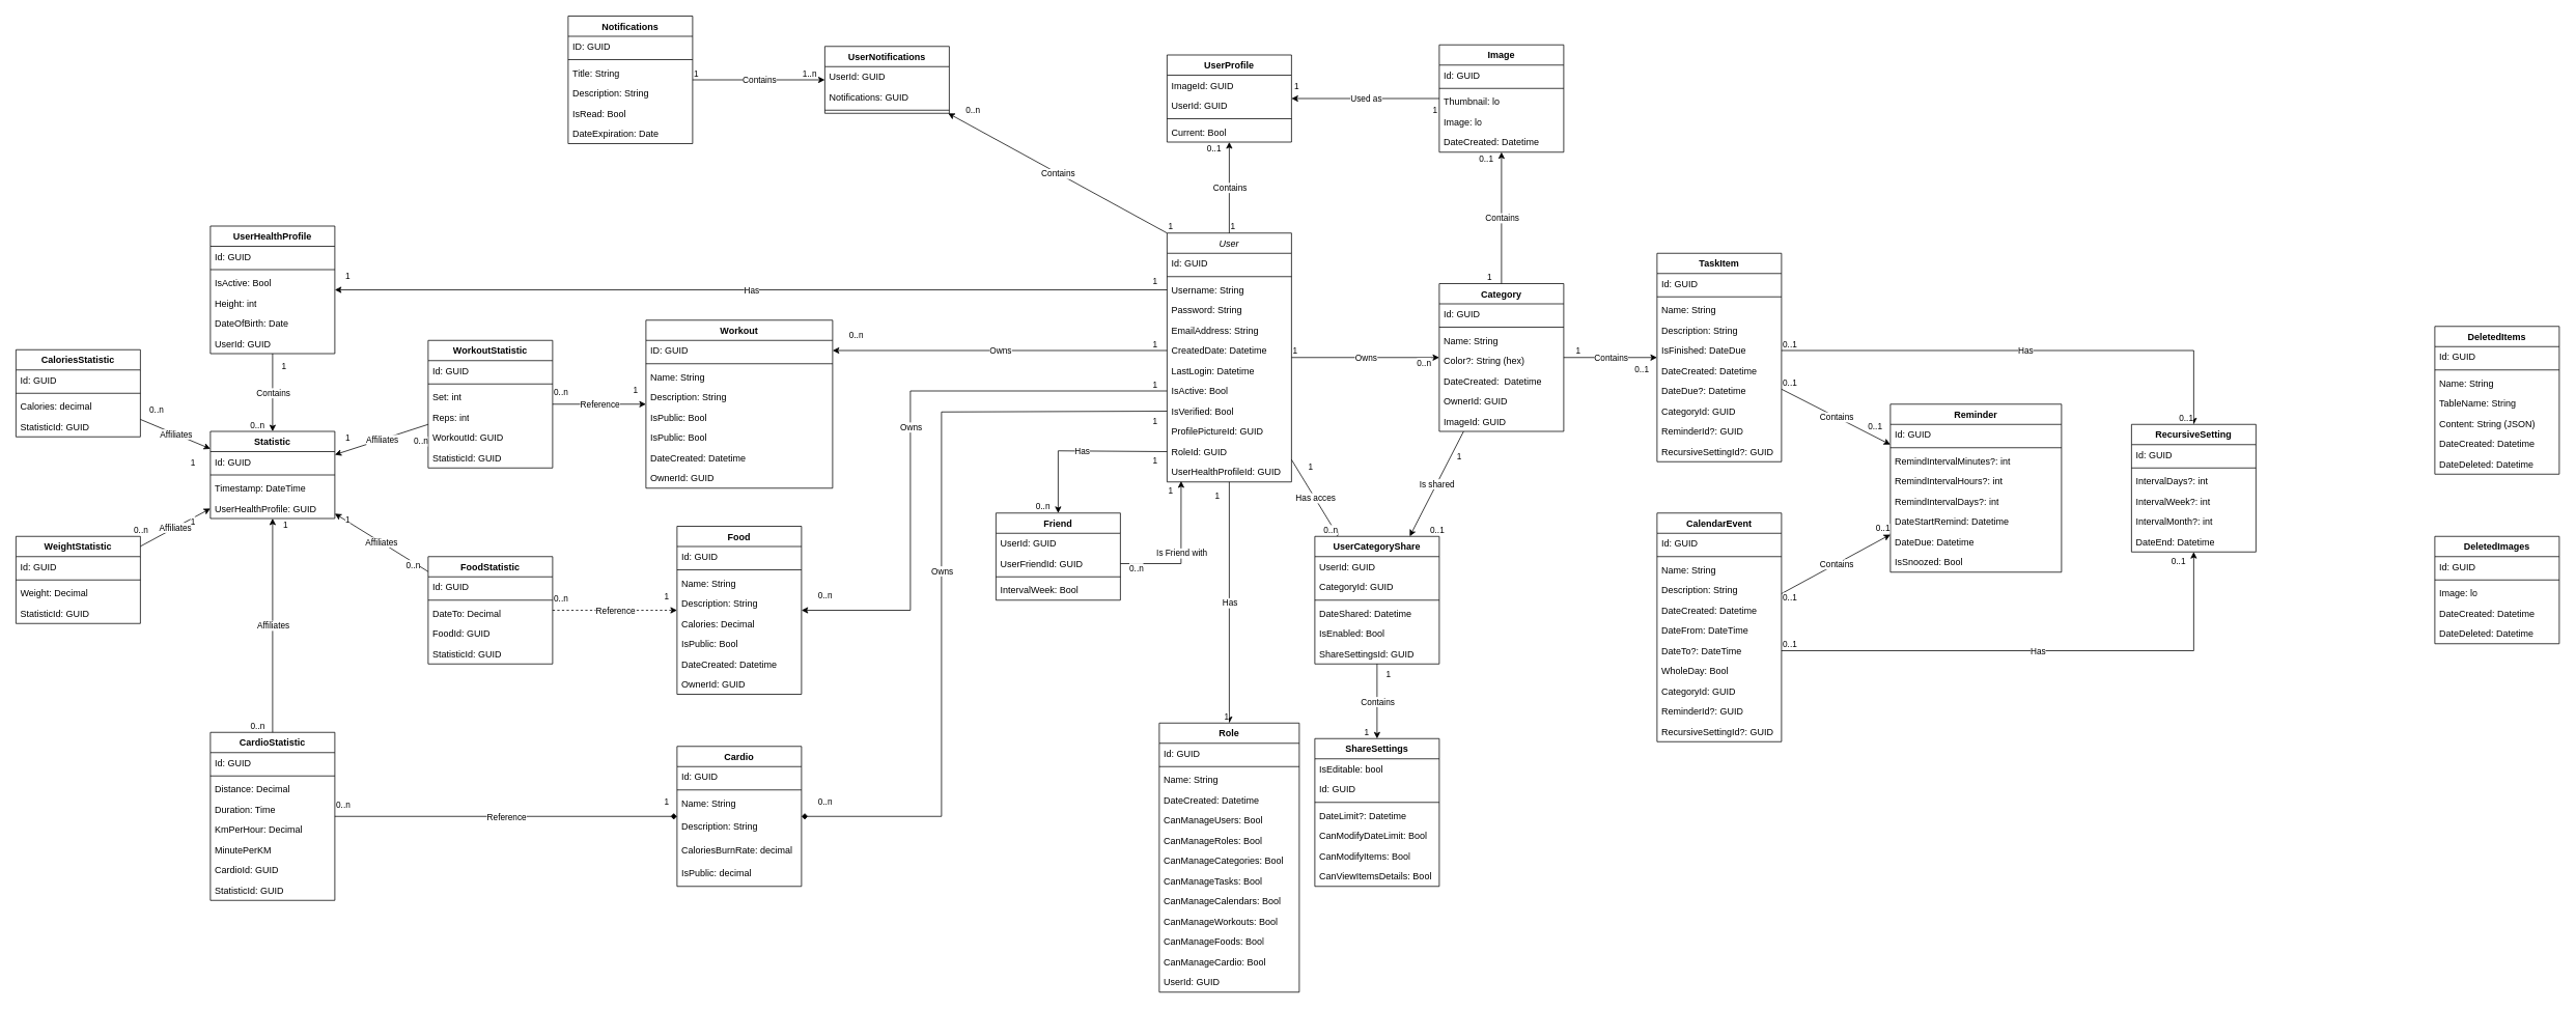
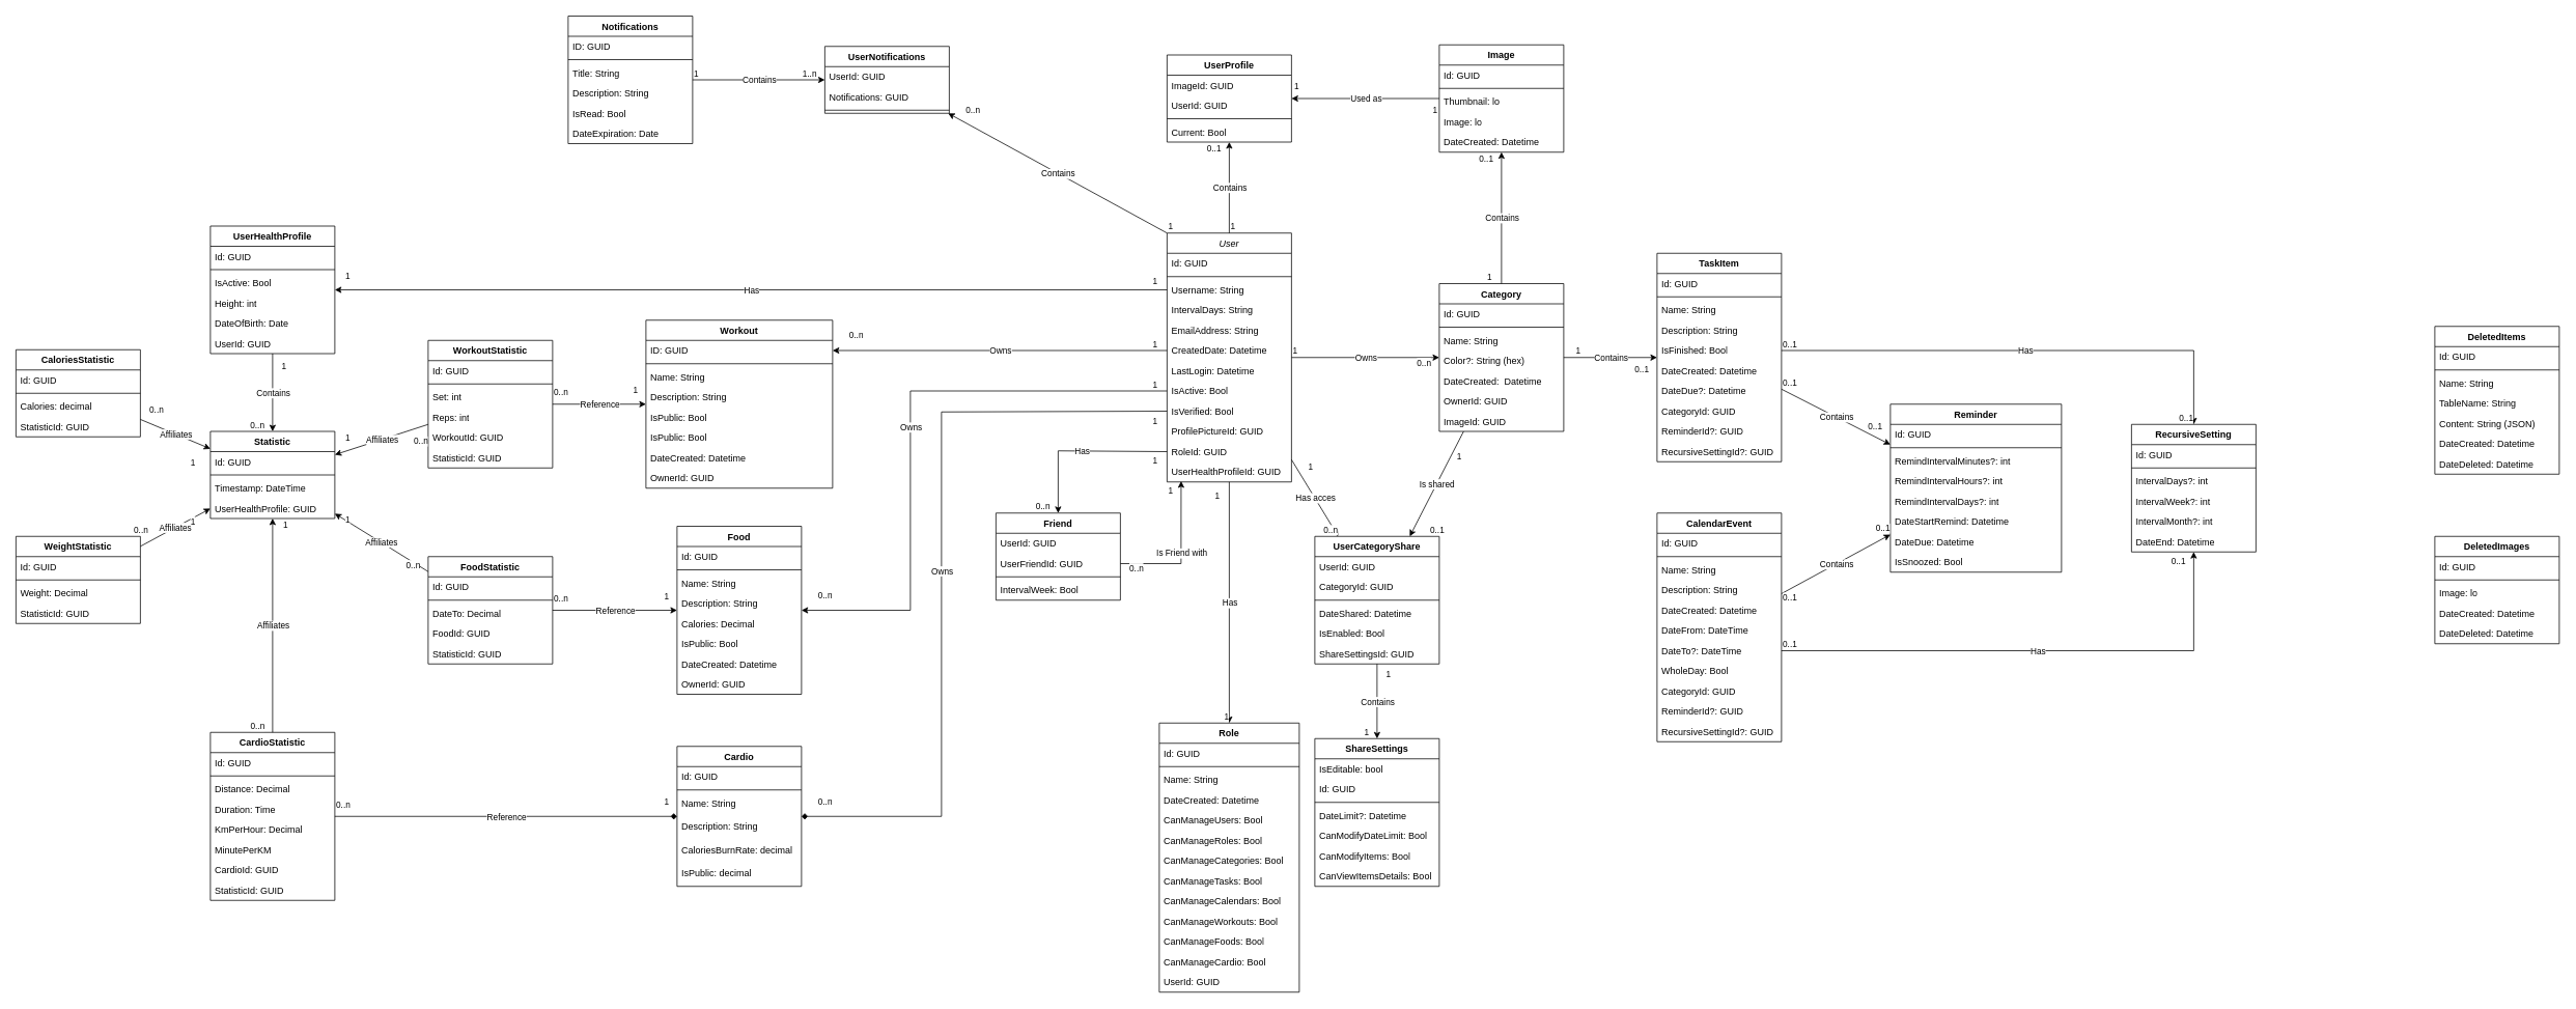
- <mxCell id="6" value="Password: String" style="text;align=left;verticalAlign=top;spacingLeft=4;spacingRight=4;overflow=hidden;rotatable=0;points=[[0,0.5],[1,0.5]];portConstraint=eastwest;rounded=0;shadow=0;html=0;" parent="2" vertex="1"><mxGeometry y="86" width="160" height="26" as="geometry" /></mxCell>
+ <mxCell id="6" value="IntervalDays: String" style="text;align=left;verticalAlign=top;spacingLeft=4;spacingRight=4;overflow=hidden;rotatable=0;points=[[0,0.5],[1,0.5]];portConstraint=eastwest;rounded=0;shadow=0;html=0;" parent="2" vertex="1"><mxGeometry y="86" width="160" height="26" as="geometry" /></mxCell>
- <mxCell id="20" value="IsFinished: DateDue" style="text;strokeColor=none;fillColor=none;align=left;verticalAlign=top;spacingLeft=4;spacingRight=4;overflow=hidden;rotatable=0;points=[[0,0.5],[1,0.5]];portConstraint=eastwest;whiteSpace=wrap;html=1;" parent="15" vertex="1"><mxGeometry y="112" width="160" height="26" as="geometry" /></mxCell>
+ <mxCell id="20" value="IsFinished: Bool" style="text;strokeColor=none;fillColor=none;align=left;verticalAlign=top;spacingLeft=4;spacingRight=4;overflow=hidden;rotatable=0;points=[[0,0.5],[1,0.5]];portConstraint=eastwest;whiteSpace=wrap;html=1;" parent="15" vertex="1"><mxGeometry y="112" width="160" height="26" as="geometry" /></mxCell>
- <mxCell id="270" value="" style="endArrow=classic;html=1;rounded=0;dashed=1;" edge="1" parent="1" source="206" target="249"><mxGeometry relative="1" as="geometry"><mxPoint x="720" y="697" as="sourcePoint" /><mxPoint x="840" y="709" as="targetPoint" /></mxGeometry></mxCell>
+ <mxCell id="270" value="" style="endArrow=classic;html=1;rounded=0;" edge="1" parent="1" source="206" target="249"><mxGeometry relative="1" as="geometry"><mxPoint x="720" y="697" as="sourcePoint" /><mxPoint x="840" y="709" as="targetPoint" /></mxGeometry></mxCell>
